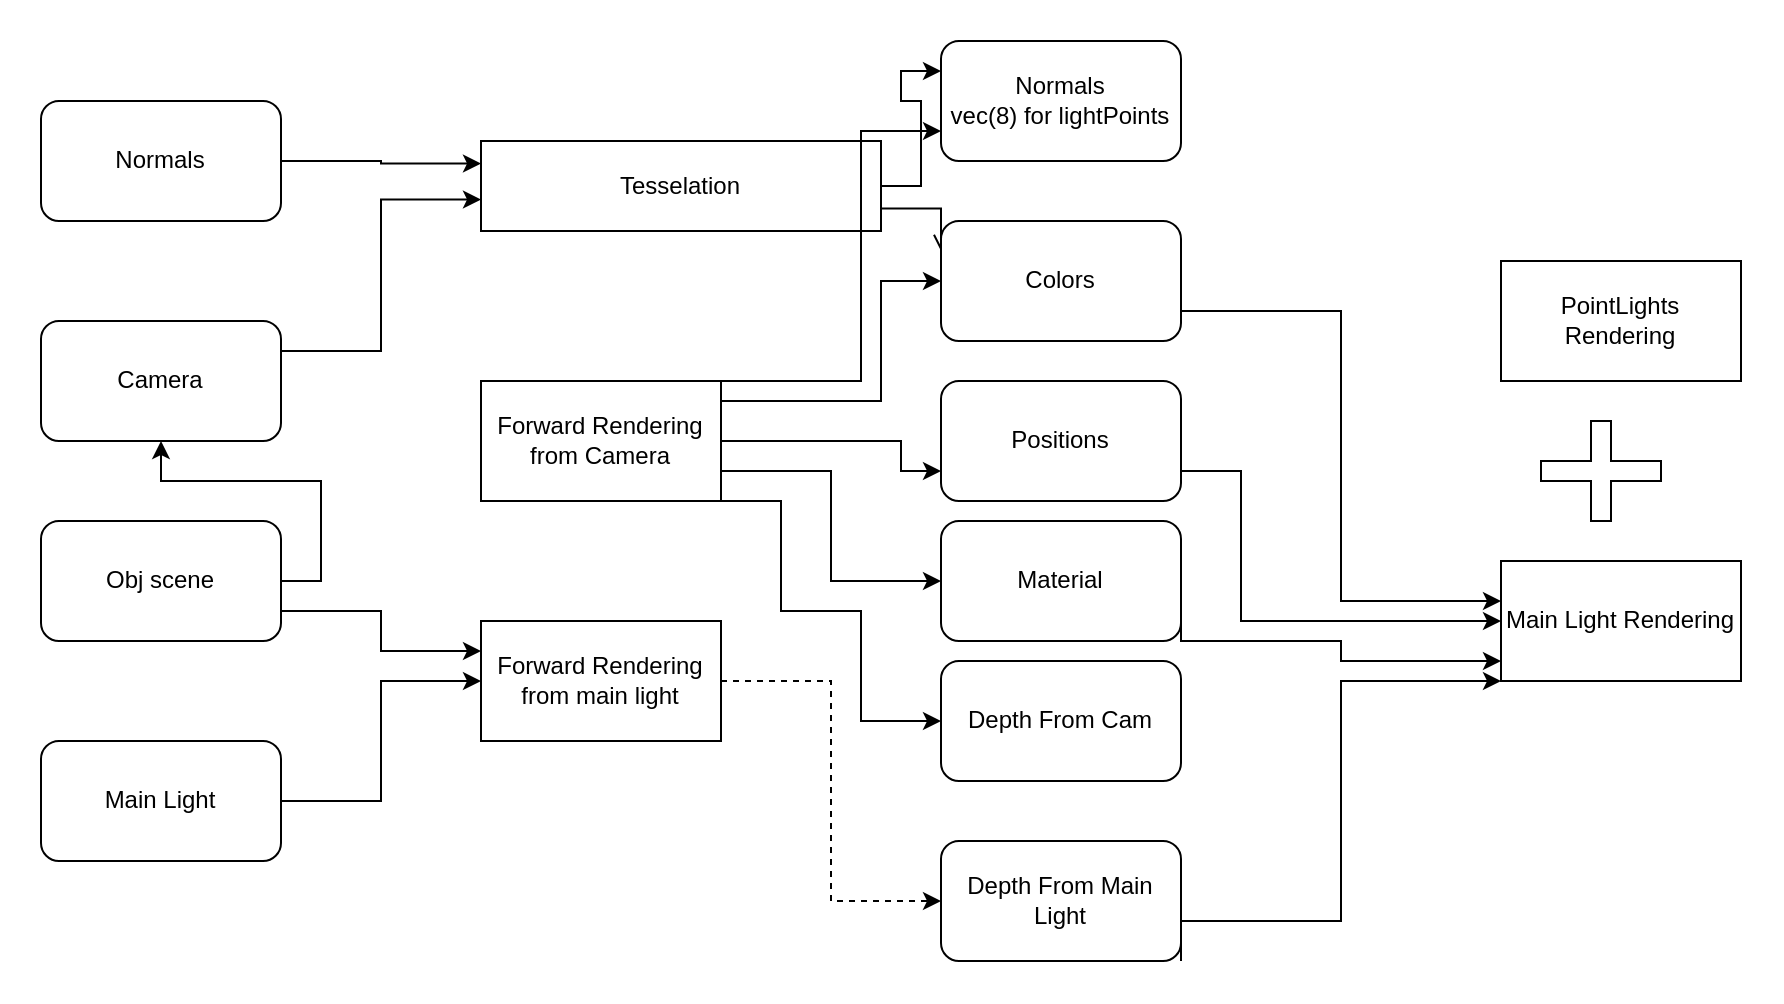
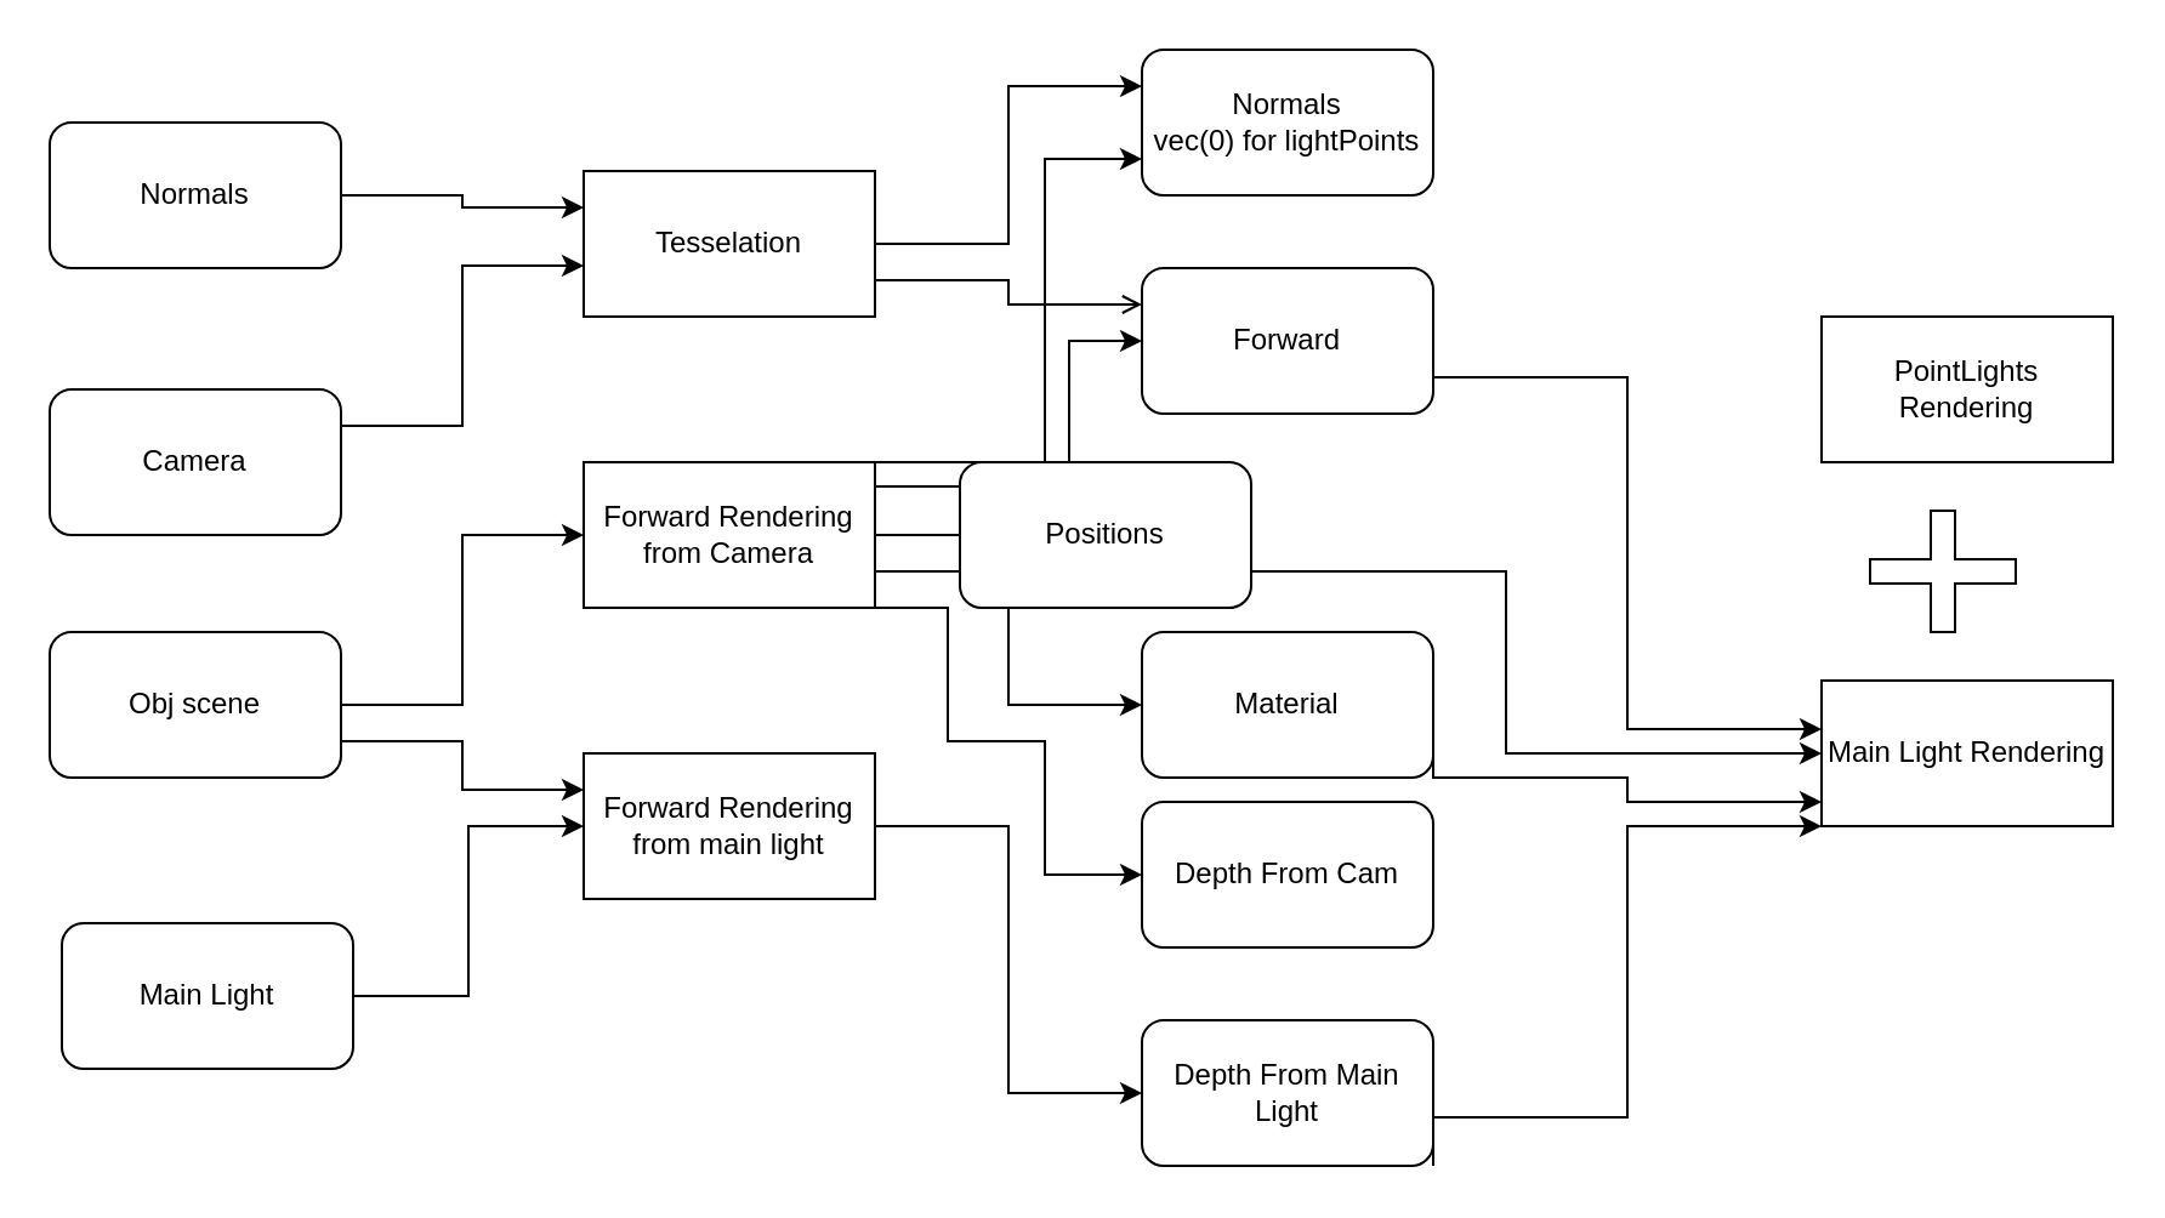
- <mxCell id="22" value="Normals&lt;br&gt;vec(8) for lightPoints" style="rounded=1;whiteSpace=wrap;html=1;" vertex="1" parent="1"><mxGeometry x="470" width="120" height="60" as="geometry" y="20" /></mxCell>
+ <mxCell id="22" value="Normals&lt;br&gt;vec(0) for lightPoints" style="rounded=1;whiteSpace=wrap;html=1;" vertex="1" parent="1"><mxGeometry x="470" width="120" height="60" as="geometry" y="20" /></mxCell>
- <mxCell id="9" value="Tesselation" style="rounded=0;whiteSpace=wrap;html=1;" vertex="1" parent="1"><mxGeometry x="240" y="70" width="200" height="45" as="geometry" /></mxCell>
+ <mxCell id="9" value="Tesselation" style="rounded=0;whiteSpace=wrap;html=1;" vertex="1" parent="1"><mxGeometry x="240" y="70" width="120" height="60" as="geometry" /></mxCell>
- <mxCell id="24" value="Colors" style="rounded=1;whiteSpace=wrap;html=1;" vertex="1" parent="1"><mxGeometry x="470" y="110" width="120" height="60" as="geometry" /></mxCell>
+ <mxCell id="24" value="Forward" style="rounded=1;whiteSpace=wrap;html=1;" vertex="1" parent="1"><mxGeometry x="470" y="110" width="120" height="60" as="geometry" /></mxCell>
- <mxCell id="26" value="Positions" style="rounded=1;whiteSpace=wrap;html=1;" vertex="1" parent="1"><mxGeometry x="470" y="190" width="120" height="60" as="geometry" /></mxCell>
+ <mxCell id="26" value="Positions" style="rounded=1;whiteSpace=wrap;html=1;" vertex="1" parent="1"><mxGeometry x="395" y="190" width="120" height="60" as="geometry" /></mxCell>
- <mxCell id="4" style="edgeStyle=orthogonalEdgeStyle;rounded=0;orthogonalLoop=1;jettySize=auto;html=1;exitX=1;exitY=0.5;exitDx=0;exitDy=0;" edge="1" parent="1" source="6" target="21"><mxGeometry relative="1" as="geometry" /></mxCell>
+ <mxCell id="4" style="edgeStyle=orthogonalEdgeStyle;rounded=0;orthogonalLoop=1;jettySize=auto;html=1;exitX=1;exitY=0.5;exitDx=0;exitDy=0;entryX=0;entryY=0.5;entryDx=0;entryDy=0;" edge="1" parent="1" source="6" target="15"><mxGeometry relative="1" as="geometry" /></mxCell>
- <mxCell id="16" style="edgeStyle=orthogonalEdgeStyle;rounded=0;orthogonalLoop=1;jettySize=auto;html=1;exitX=1;exitY=0.5;exitDx=0;exitDy=0;entryX=0;entryY=0.5;entryDx=0;entryDy=0;dashed=1;" edge="1" parent="1" source="17" target="29"><mxGeometry relative="1" as="geometry" /></mxCell>
+ <mxCell id="16" style="edgeStyle=orthogonalEdgeStyle;rounded=0;orthogonalLoop=1;jettySize=auto;html=1;exitX=1;exitY=0.5;exitDx=0;exitDy=0;entryX=0;entryY=0.5;entryDx=0;entryDy=0;" edge="1" parent="1" source="17" target="29"><mxGeometry relative="1" as="geometry" /></mxCell>
- <mxCell id="19" value="Main Light" style="rounded=1;whiteSpace=wrap;html=1;" vertex="1" parent="1"><mxGeometry x="20" y="370" width="120" height="60" as="geometry" /></mxCell>
+ <mxCell id="19" value="Main Light" style="rounded=1;whiteSpace=wrap;html=1;" vertex="1" parent="1"><mxGeometry x="25" y="380" width="120" height="60" as="geometry" /></mxCell>
